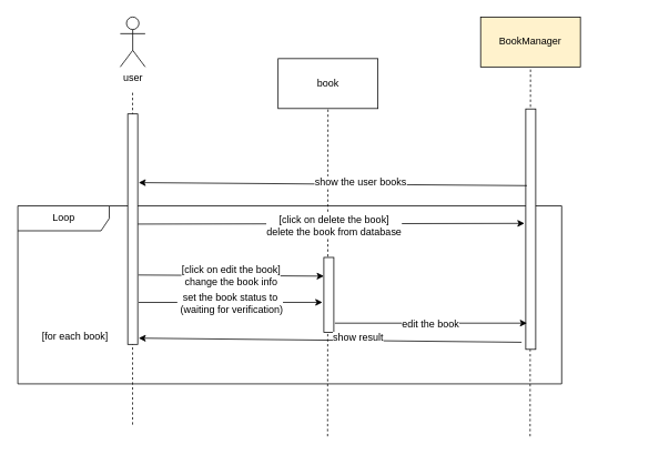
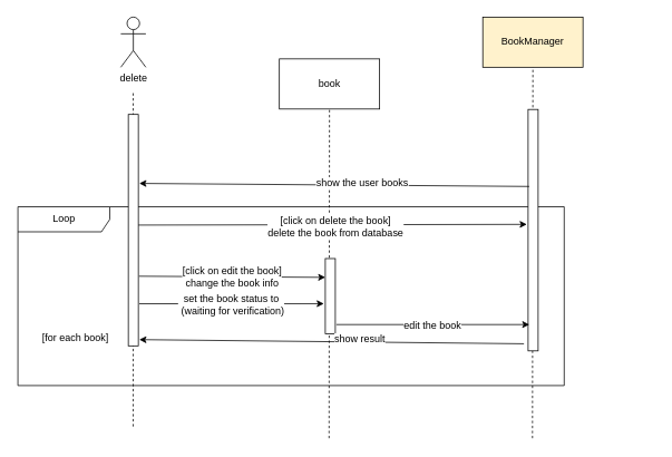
- <mxCell id="3" value="user" style="shape=umlActor;verticalLabelPosition=bottom;labelBackgroundColor=#ffffff;verticalAlign=top;html=1;outlineConnect=0;" parent="1" vertex="1"><mxGeometry x="143.881" y="20" width="30" height="60" as="geometry" /></mxCell>
+ <mxCell id="3" value="delete" style="shape=umlActor;verticalLabelPosition=bottom;labelBackgroundColor=#ffffff;verticalAlign=top;html=1;outlineConnect=0;" parent="1" vertex="1"><mxGeometry x="143.881" y="20" width="30" height="60" as="geometry" /></mxCell>
